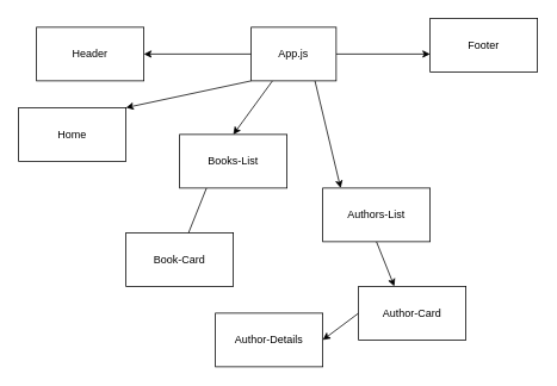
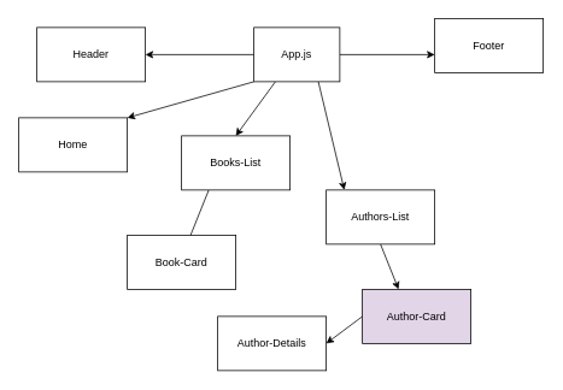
- <mxCell id="10" value="Home" style="whiteSpace=wrap;html=1;" vertex="1" parent="1"><mxGeometry x="20" y="120" width="120" height="60" as="geometry" /></mxCell>
+ <mxCell id="10" value="Home" style="whiteSpace=wrap;html=1;" vertex="1" parent="1"><mxGeometry x="20" y="130" width="120" height="60" as="geometry" /></mxCell>
- <mxCell id="18" value="Author-Card" style="whiteSpace=wrap;html=1;" vertex="1" parent="1"><mxGeometry x="400" y="320" width="120" height="60" as="geometry" /></mxCell>
+ <mxCell id="18" value="Author-Card" style="whiteSpace=wrap;html=1;fillColor=#e1d5e7;" vertex="1" parent="1"><mxGeometry x="400" y="320" width="120" height="60" as="geometry" /></mxCell>
